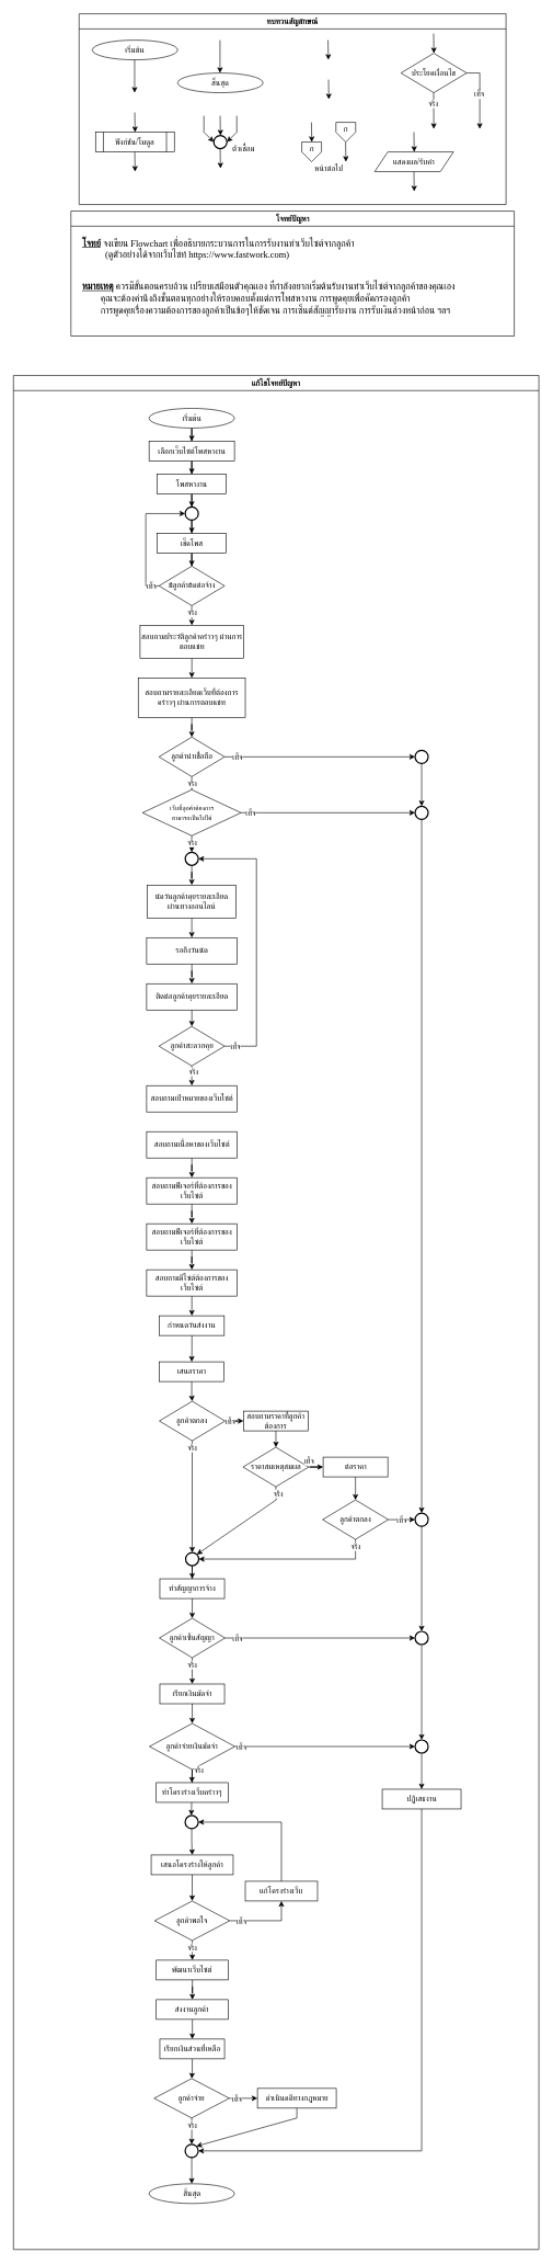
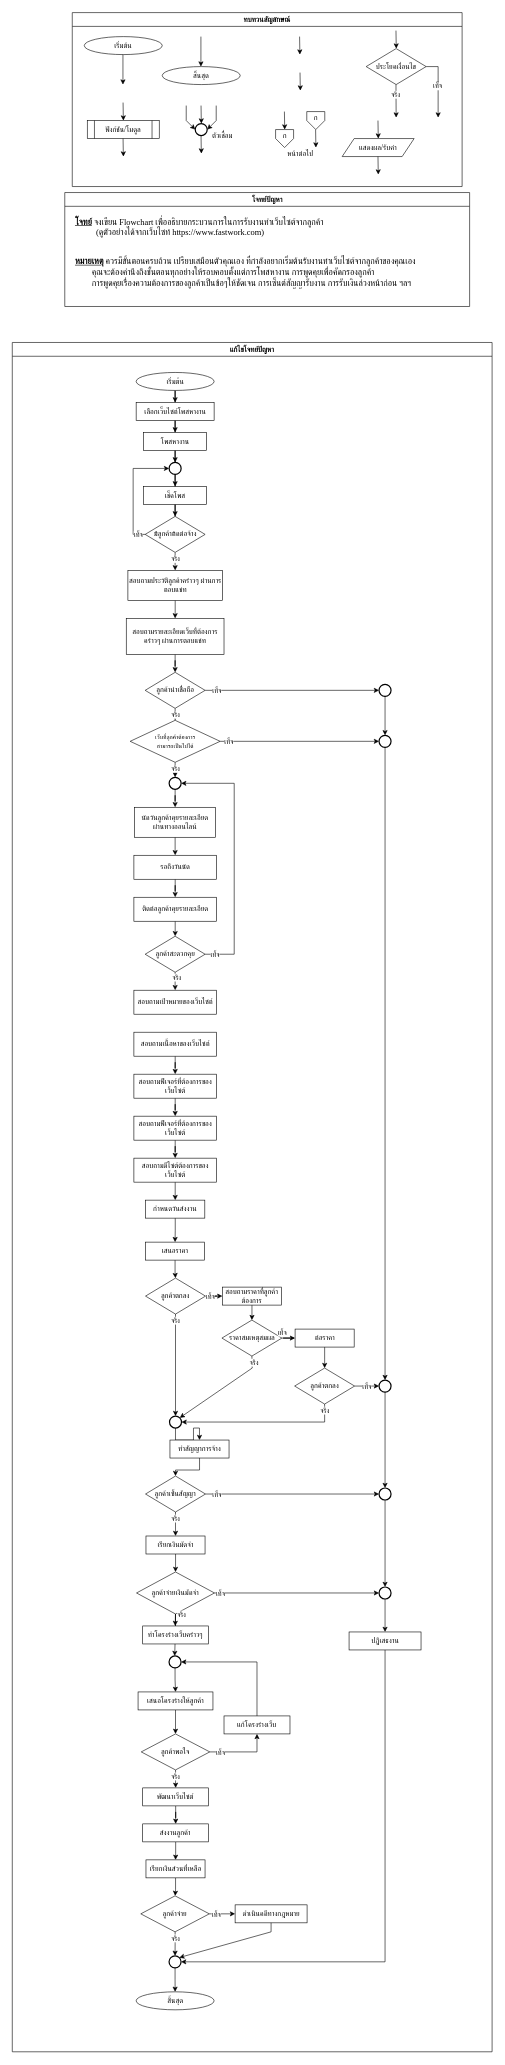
- <mxCell id="98" value="ทำสัญญาการจ้าง" style="rounded=0;whiteSpace=wrap;html=1;" parent="34" vertex="1"><mxGeometry x="222.88" y="1830" width="98.5" height="30" as="geometry" /></mxCell>
+ <mxCell id="98" value="ทำสัญญาการจ้าง" style="rounded=0;whiteSpace=wrap;html=1;" parent="34" vertex="1"><mxGeometry x="262.88" y="1830" width="98.5" height="30" as="geometry" /></mxCell>
